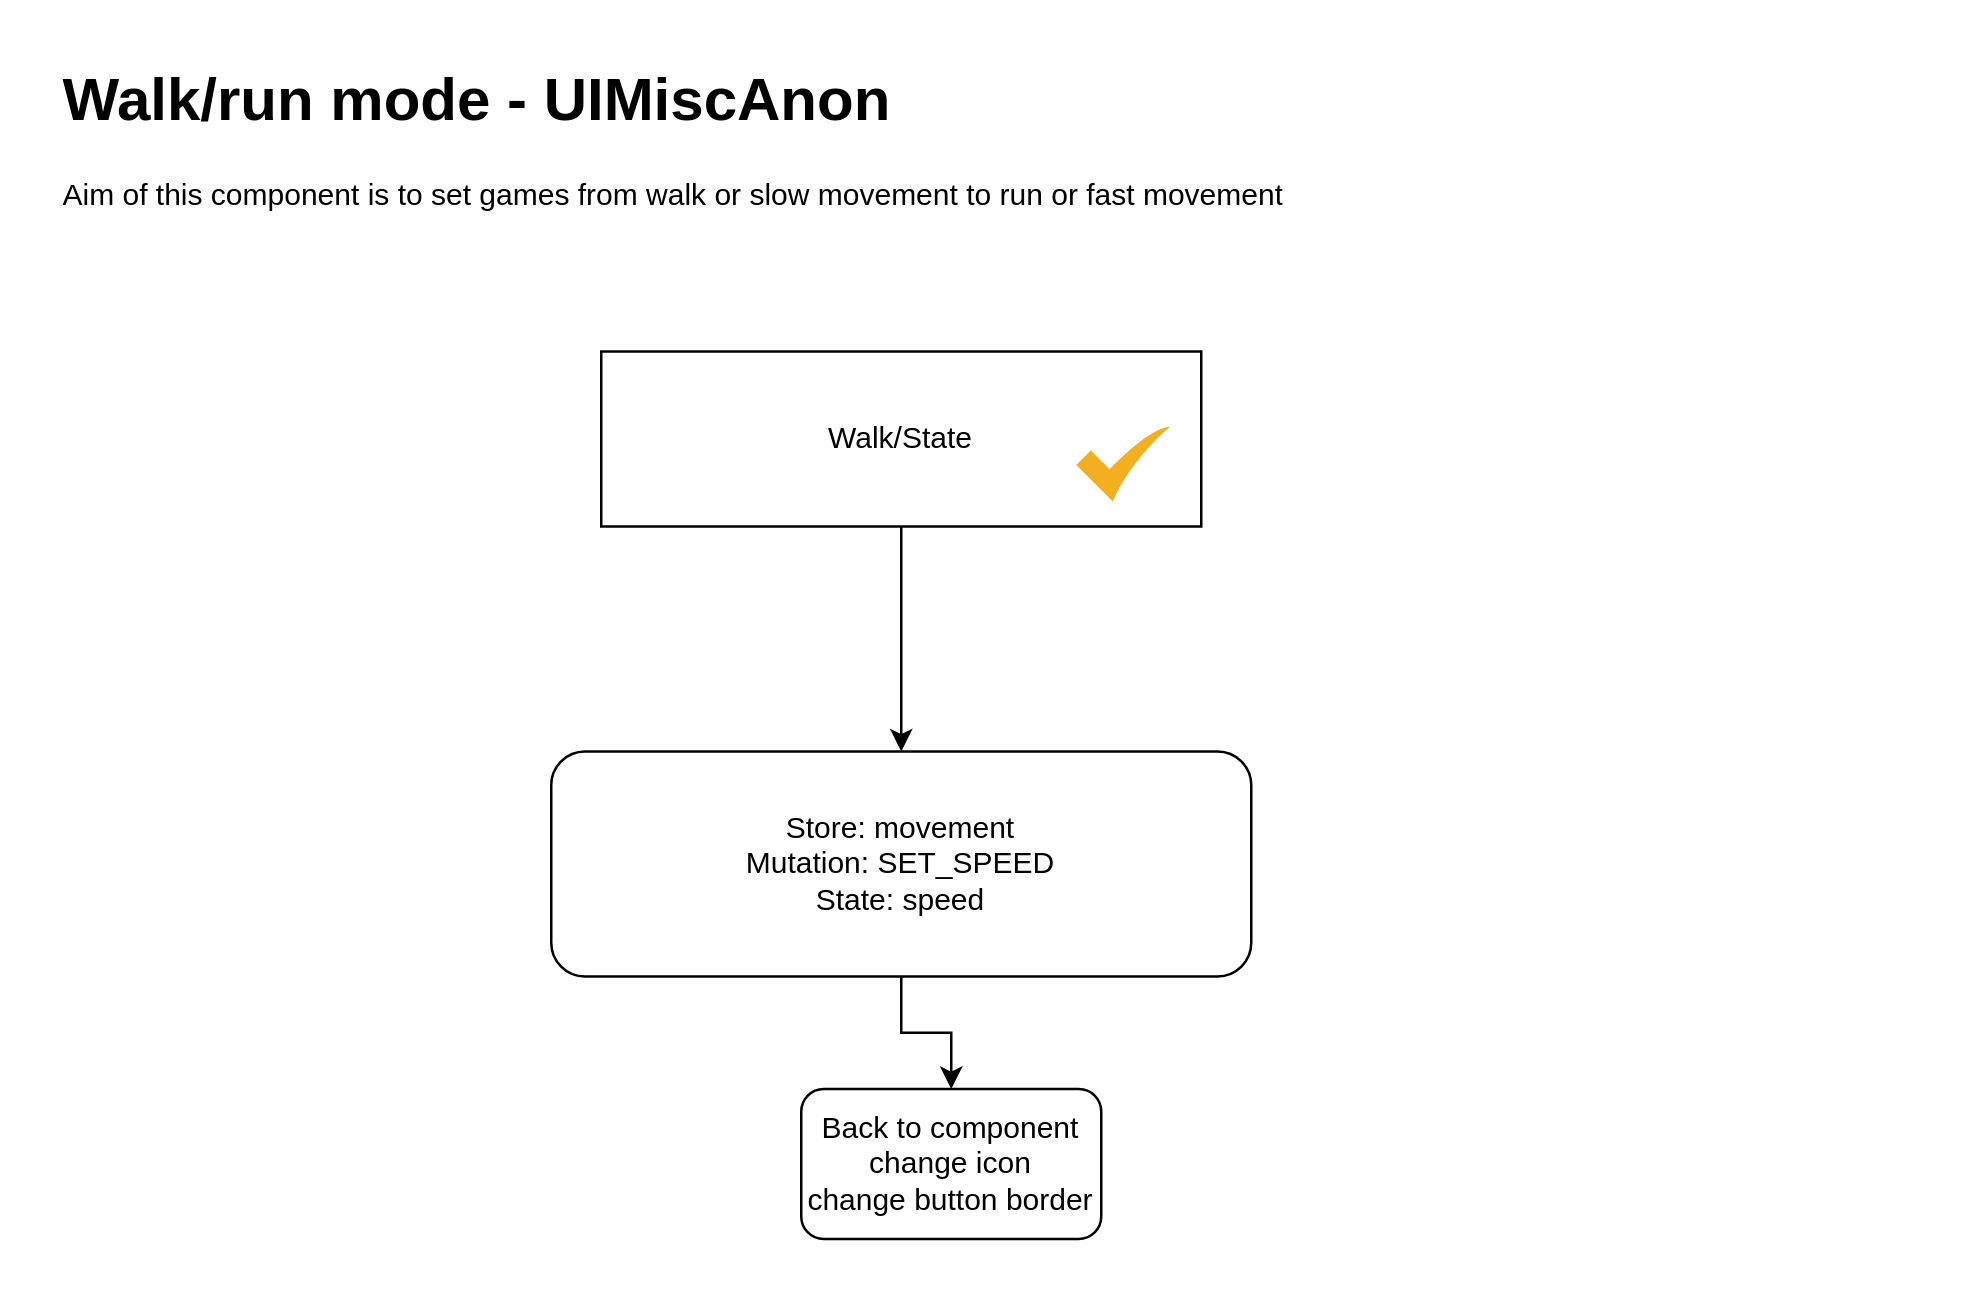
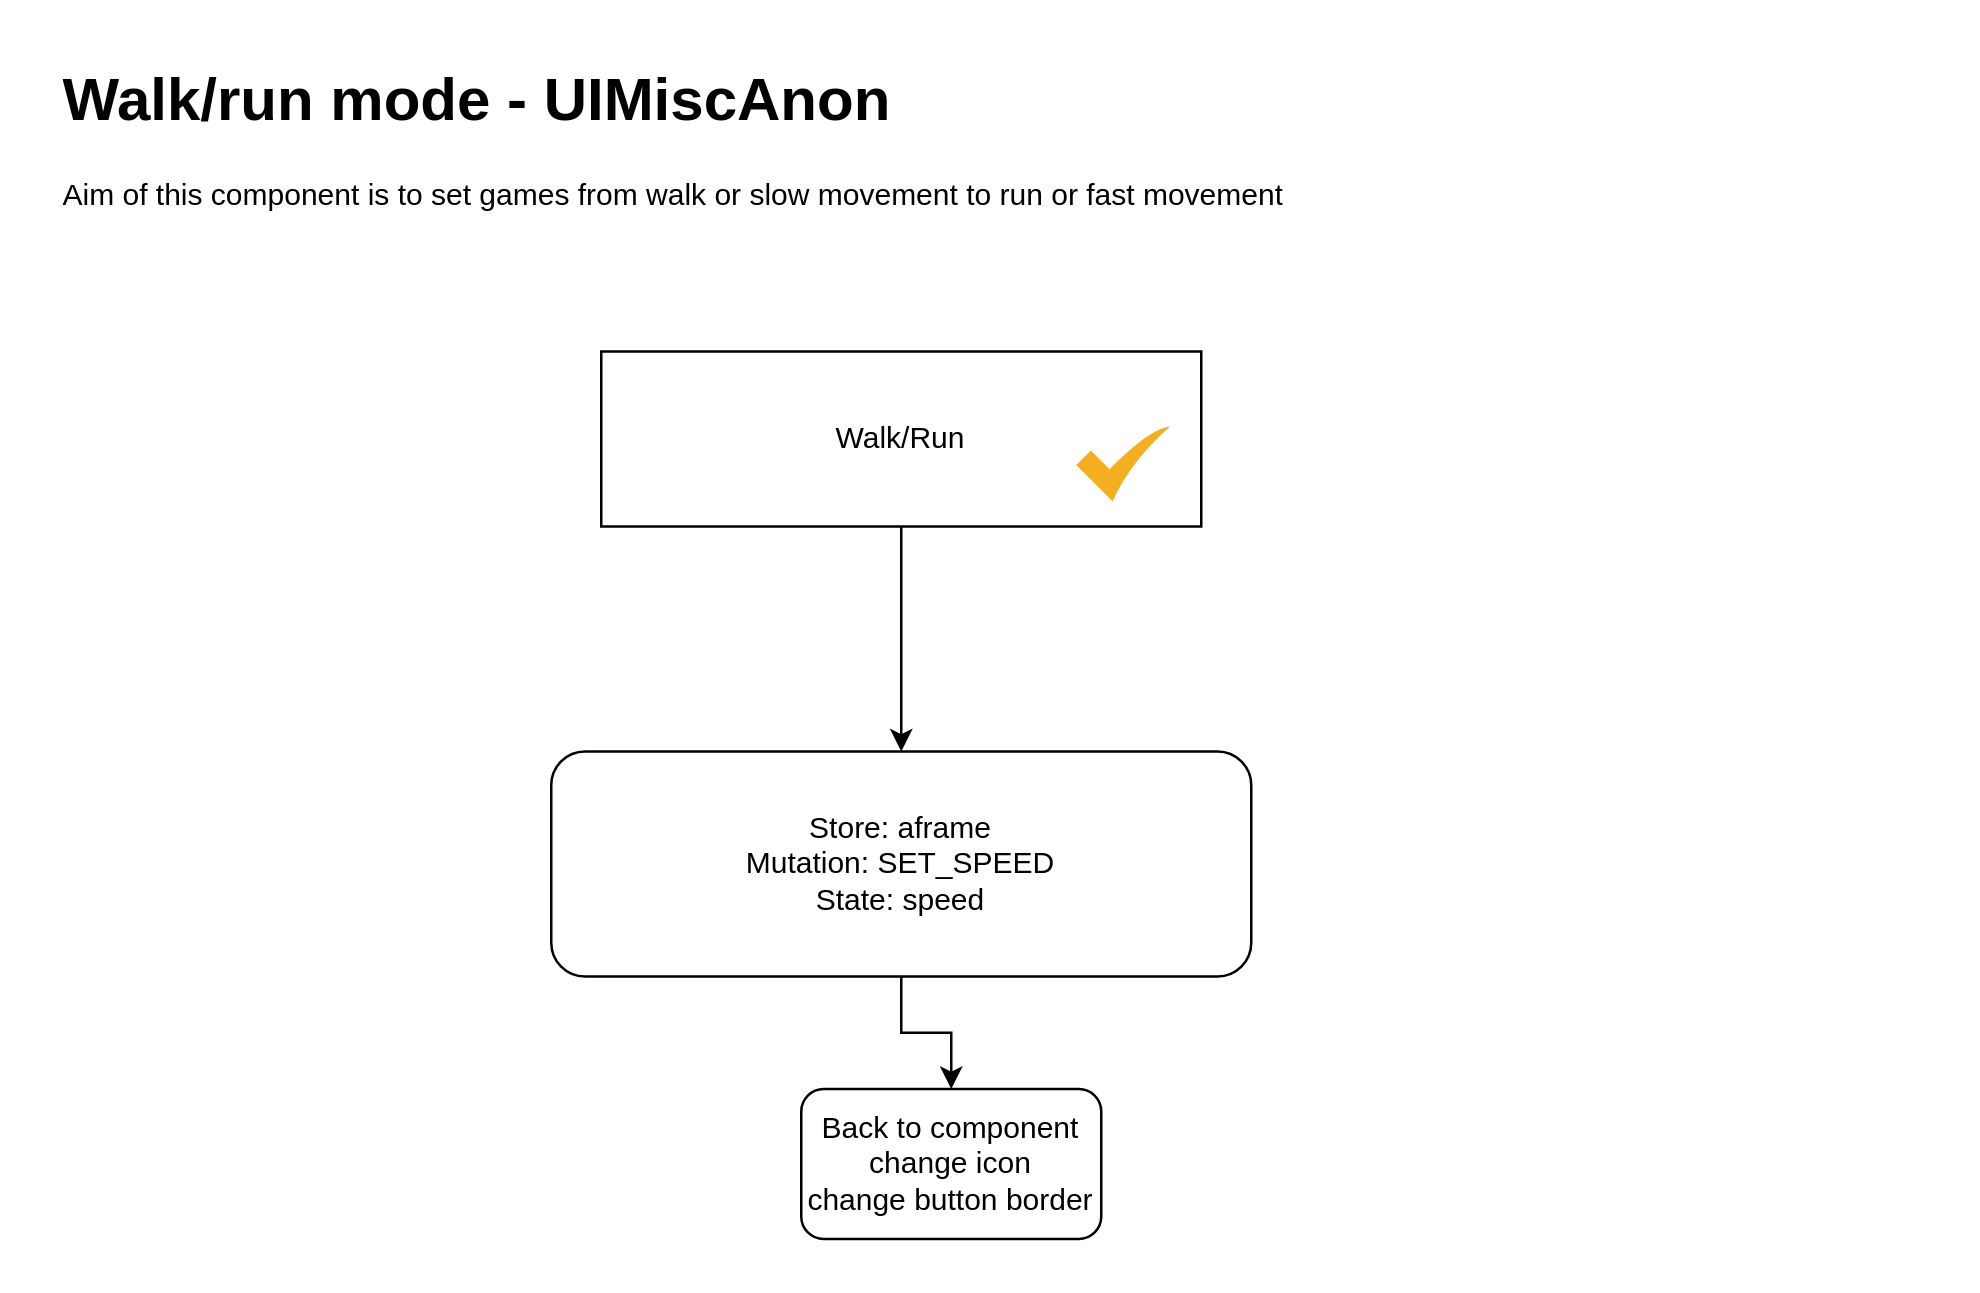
- <mxCell id="4" value="Walk/State" style="html=1;whiteSpace=wrap;container=1;recursiveResize=0;collapsible=0;" vertex="1" parent="1"><mxGeometry x="240" y="140" width="240" height="70" as="geometry" /></mxCell>
+ <mxCell id="4" value="Walk/Run" style="html=1;whiteSpace=wrap;container=1;recursiveResize=0;collapsible=0;" vertex="1" parent="1"><mxGeometry x="240" y="140" width="240" height="70" as="geometry" /></mxCell>
- <mxCell id="7" value="Store: movement&lt;br&gt;Mutation: SET_SPEED&lt;br&gt;State:&amp;nbsp;speed" style="rounded=1;whiteSpace=wrap;html=1;" vertex="1" parent="1"><mxGeometry x="220" y="300" width="280" height="90" as="geometry" /></mxCell>
+ <mxCell id="7" value="Store: aframe&lt;br&gt;Mutation: SET_SPEED&lt;br&gt;State:&amp;nbsp;speed" style="rounded=1;whiteSpace=wrap;html=1;" vertex="1" parent="1"><mxGeometry x="220" y="300" width="280" height="90" as="geometry" /></mxCell>
